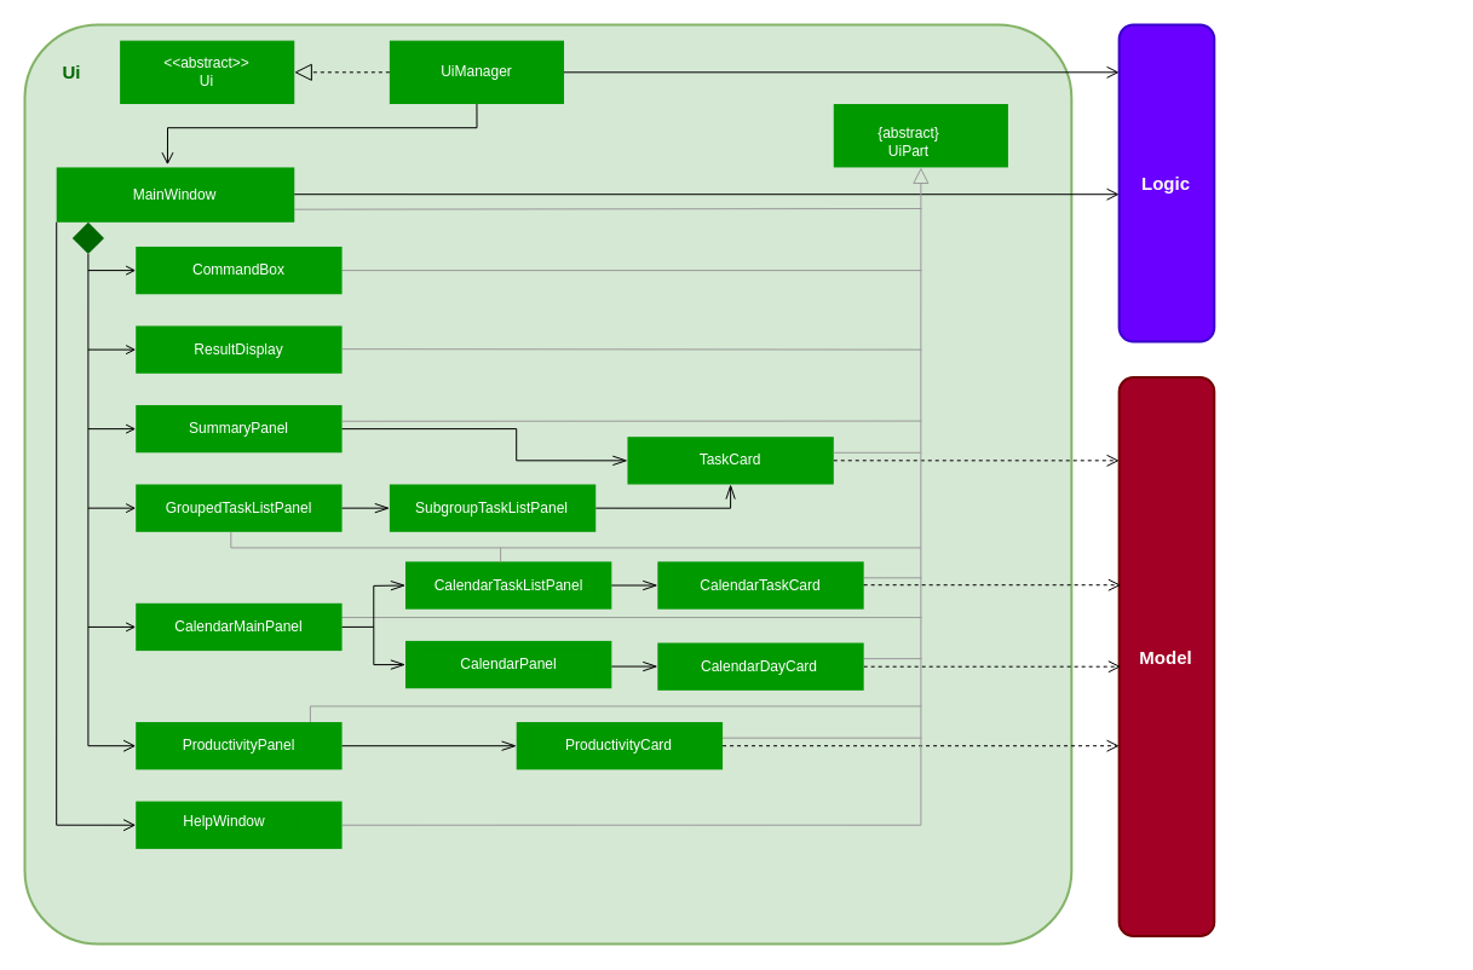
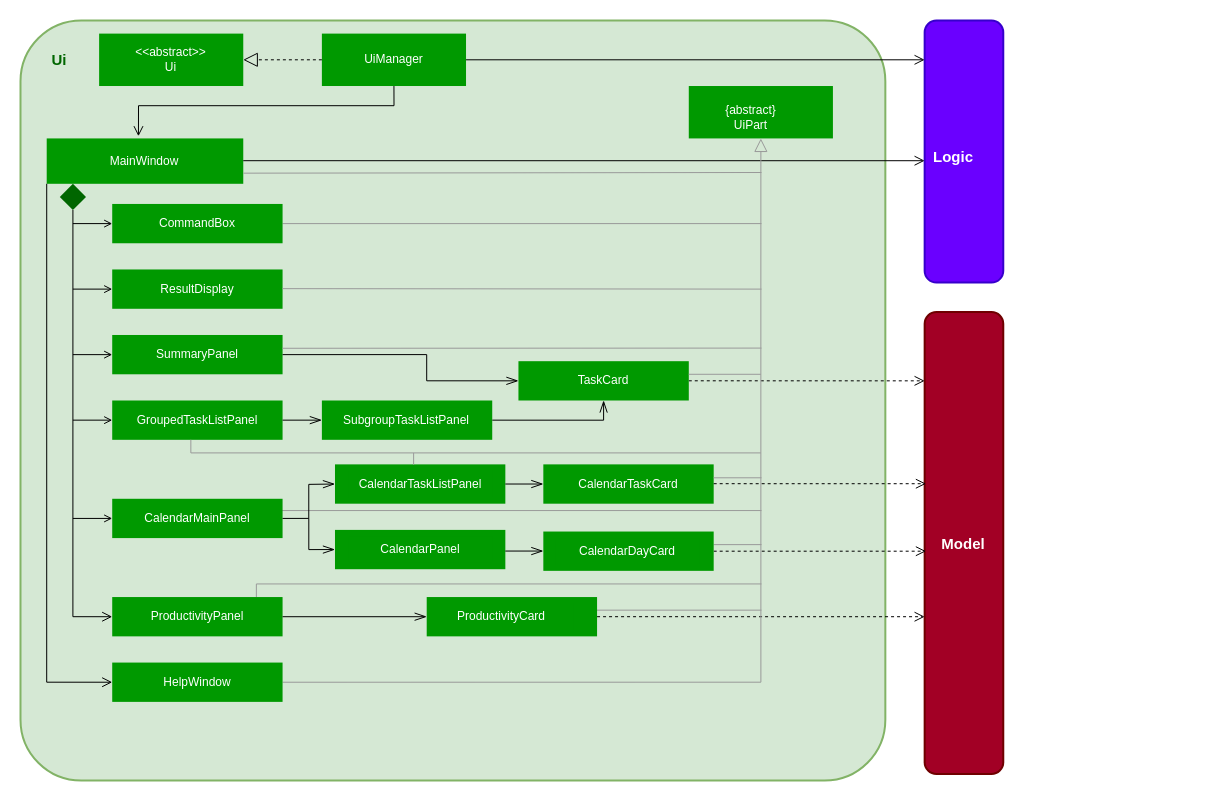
- <mxCell id="5" value="&lt;b&gt;&lt;font color=&quot;#ffffff&quot; style=&quot;font-size: 15px&quot;&gt;Logic&lt;/font&gt;&lt;/b&gt;" style="text;html=1;strokeColor=none;fillColor=none;align=center;verticalAlign=middle;whiteSpace=wrap;rounded=0;" parent="1" vertex="1"><mxGeometry x="937.252" y="137.931" width="52.414" height="26.207" as="geometry" /></mxCell>
+ <mxCell id="5" value="&lt;b&gt;&lt;font color=&quot;#ffffff&quot; style=&quot;font-size: 15px&quot;&gt;Logic&lt;/font&gt;&lt;/b&gt;" style="text;html=1;strokeColor=none;fillColor=none;align=center;verticalAlign=middle;whiteSpace=wrap;rounded=0;" parent="1" vertex="1"><mxGeometry x="927.252" y="142.931" width="52.414" height="26.207" as="geometry" /></mxCell>
- <mxCell id="72" value="&lt;font color=&quot;#ffffff&quot;&gt;ProductivityCard&lt;/font&gt;" style="text;html=1;strokeColor=none;fillColor=#009900;align=center;verticalAlign=middle;whiteSpace=wrap;rounded=0;" parent="1" vertex="1"><mxGeometry x="439.315" y="603.103" width="144.14" height="26.207" as="geometry" /></mxCell>
+ <mxCell id="72" value="&lt;font color=&quot;#ffffff&quot;&gt;ProductivityCard&lt;/font&gt;" style="text;html=1;strokeColor=none;fillColor=#009900;align=center;verticalAlign=middle;whiteSpace=wrap;rounded=0;" parent="1" vertex="1"><mxGeometry x="429.315" y="603.103" width="144.14" height="26.207" as="geometry" /></mxCell>
- <mxCell id="74" value="&lt;font color=&quot;#ffffff&quot;&gt;HelpWindow&lt;/font&gt;" style="text;html=1;strokeColor=none;fillColor=#009900;align=center;verticalAlign=middle;whiteSpace=wrap;rounded=0;" parent="1" vertex="1"><mxGeometry x="124.829" y="668.621" width="120" height="20" as="geometry" /></mxCell>
+ <mxCell id="74" value="&lt;font color=&quot;#ffffff&quot;&gt;HelpWindow&lt;/font&gt;" style="text;html=1;strokeColor=none;fillColor=#009900;align=center;verticalAlign=middle;whiteSpace=wrap;rounded=0;" parent="1" vertex="1"><mxGeometry x="124.829" y="668.621" width="144.14" height="26.207" as="geometry" /></mxCell>
